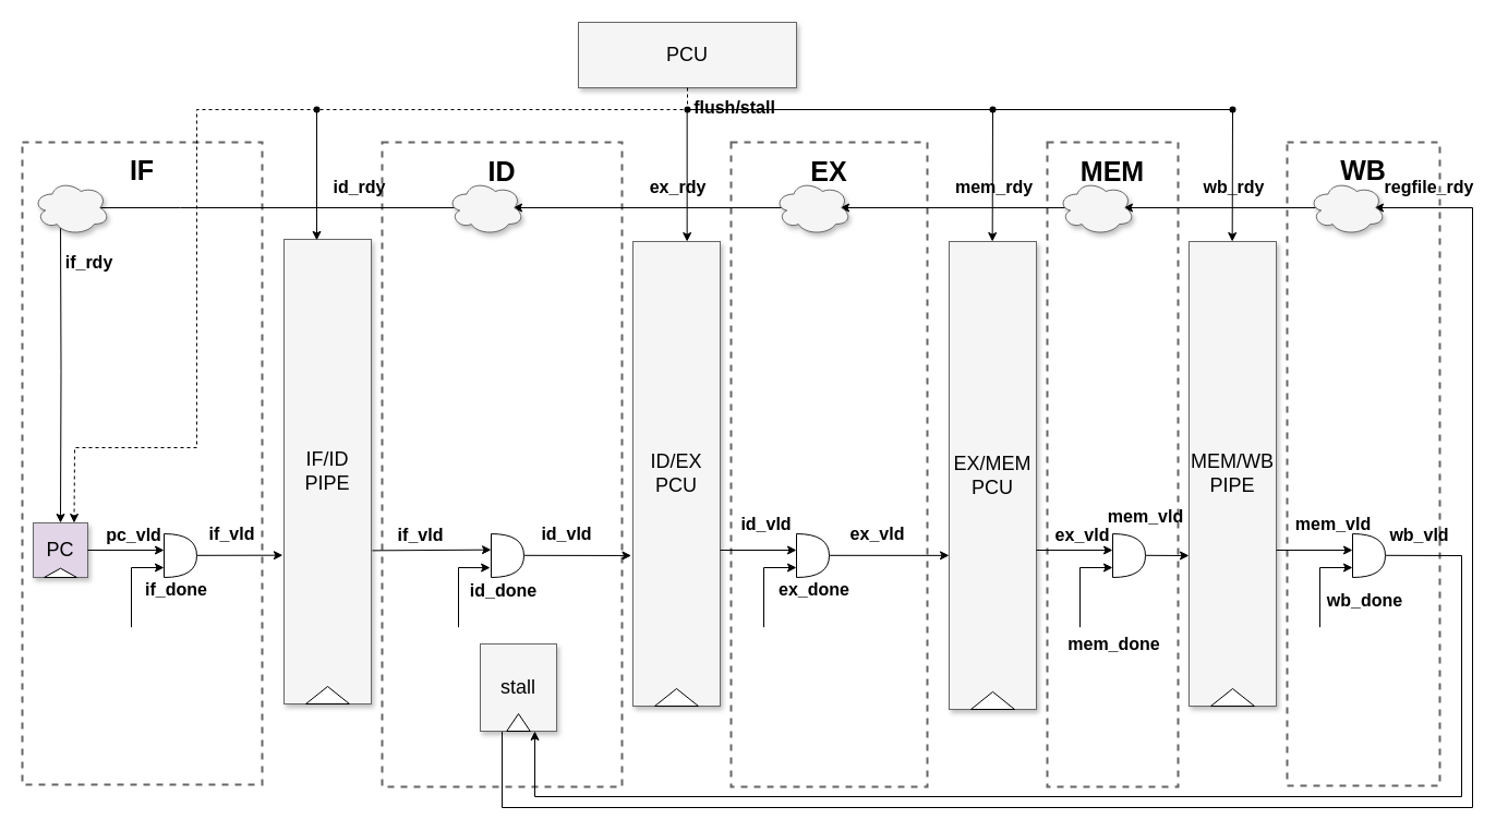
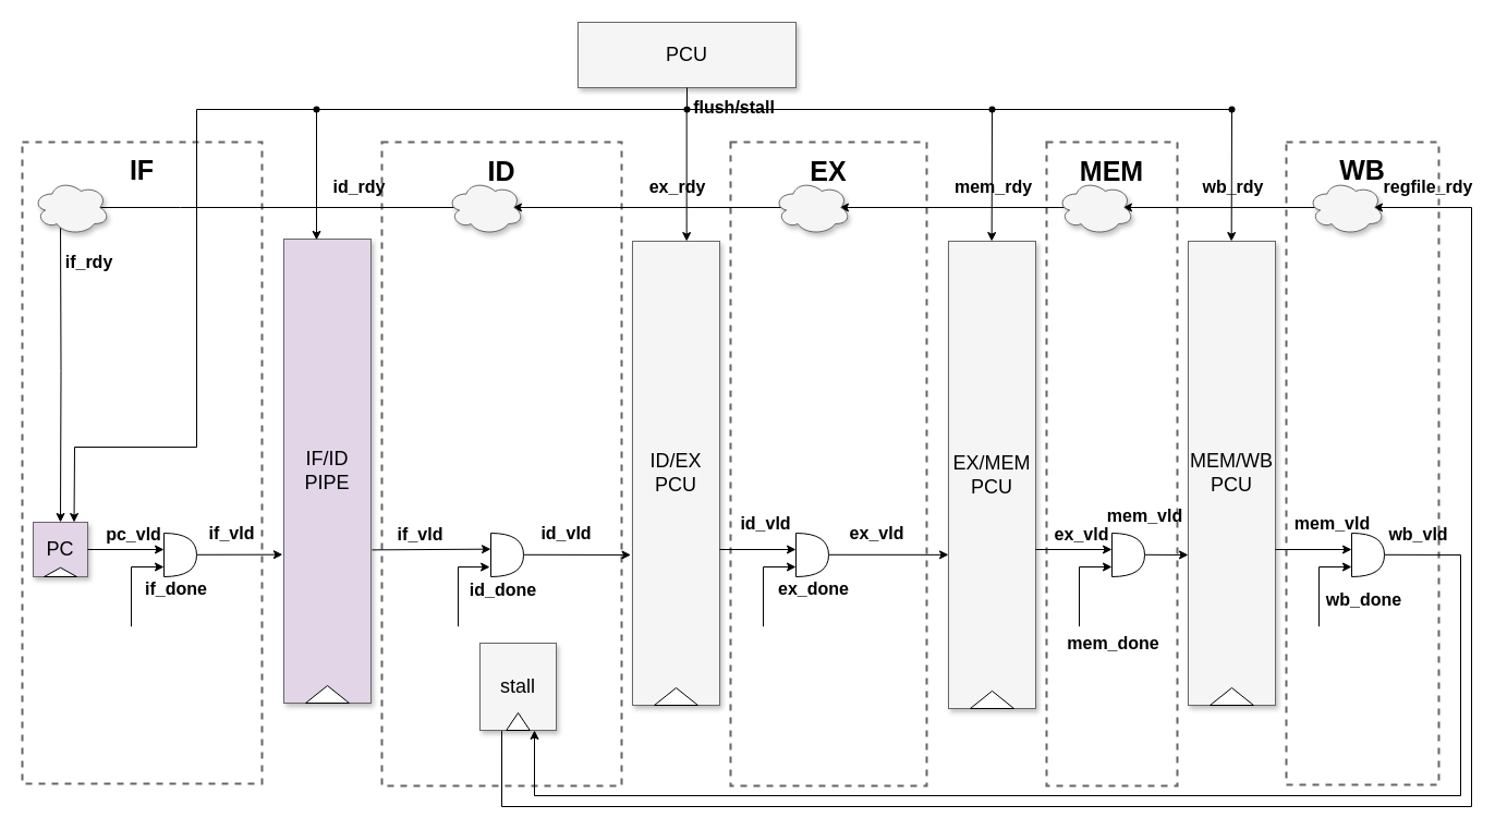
- <mxCell id="78" value="" style="endArrow=classic;html=1;rounded=0;exitX=0.5;exitY=1;exitDx=0;exitDy=0;entryX=0.75;entryY=0;entryDx=0;entryDy=0;dashed=1;" edge="1" parent="1" source="16" target="21"><mxGeometry width="50" height="50" relative="1" as="geometry"><mxPoint x="620" y="480" as="sourcePoint" /><mxPoint x="670" y="430" as="targetPoint" /><Array as="points"><mxPoint x="630" y="100" /><mxPoint x="180" y="100" /><mxPoint x="180" y="410" /><mxPoint x="68" y="410" /></Array></mxGeometry></mxCell>
+ <mxCell id="78" value="" style="endArrow=classic;html=1;rounded=0;exitX=0.5;exitY=1;exitDx=0;exitDy=0;entryX=0.75;entryY=0;entryDx=0;entryDy=0;" edge="1" parent="1" source="16" target="21"><mxGeometry width="50" height="50" relative="1" as="geometry"><mxPoint x="620" y="480" as="sourcePoint" /><mxPoint x="670" y="430" as="targetPoint" /><Array as="points"><mxPoint x="630" y="100" /><mxPoint x="180" y="100" /><mxPoint x="180" y="410" /><mxPoint x="68" y="410" /></Array></mxGeometry></mxCell>
- <mxCell id="14" value="IF/ID&lt;br&gt;PIPE" style="whiteSpace=wrap;html=1;shadow=1;fontSize=18;fillColor=#f5f5f5;strokeColor=#666666;" parent="13" vertex="1"><mxGeometry width="80" height="426" as="geometry" /></mxCell>
+ <mxCell id="14" value="IF/ID&lt;br&gt;PIPE" style="whiteSpace=wrap;html=1;shadow=1;fontSize=18;fillColor=#e1d5e7;strokeColor=#666666;" parent="13" vertex="1"><mxGeometry width="80" height="426" as="geometry" /></mxCell>
- <mxCell id="8" value="MEM/WB&lt;br&gt;PIPE" style="whiteSpace=wrap;html=1;shadow=1;fontSize=18;fillColor=#f5f5f5;strokeColor=#666666;" parent="7" vertex="1"><mxGeometry width="80" height="426" as="geometry" /></mxCell>
+ <mxCell id="8" value="MEM/WB&lt;br&gt;PCU" style="whiteSpace=wrap;html=1;shadow=1;fontSize=18;fillColor=#f5f5f5;strokeColor=#666666;" parent="7" vertex="1"><mxGeometry width="80" height="426" as="geometry" /></mxCell>
